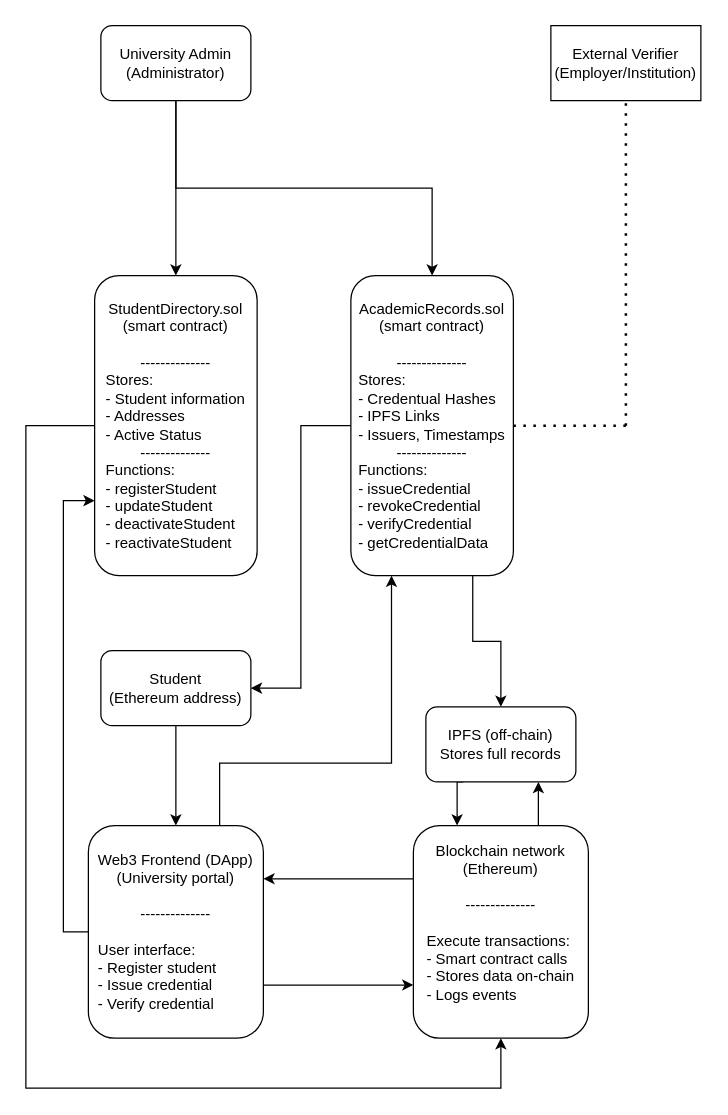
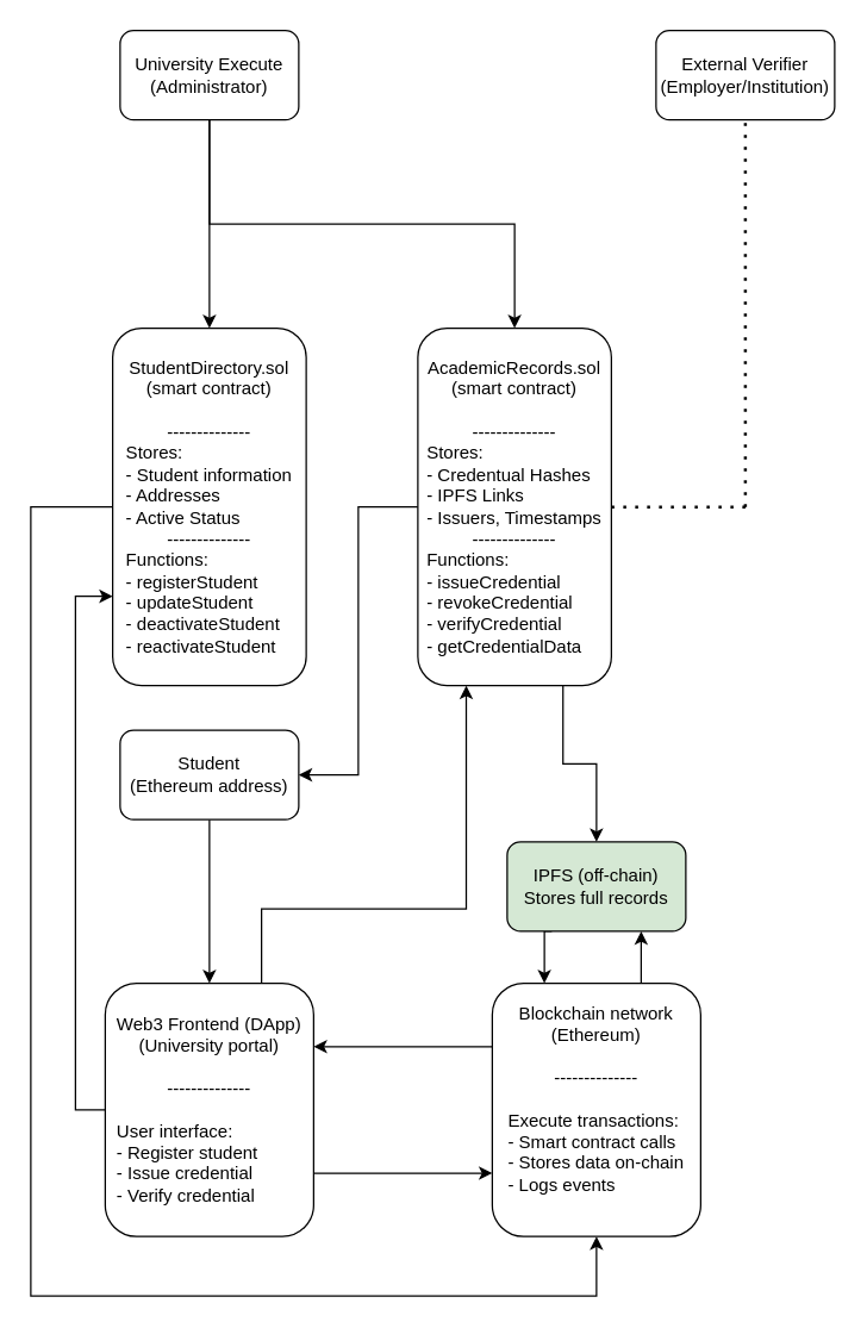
- <mxCell id="4" value="University Admin&lt;div&gt;(Administrator)&lt;/div&gt;" style="rounded=1;whiteSpace=wrap;html=1;" vertex="1" parent="1"><mxGeometry x="80" y="20" width="120" height="60" as="geometry" /></mxCell>
+ <mxCell id="4" value="University Execute&lt;div&gt;(Administrator)&lt;/div&gt;" style="rounded=1;whiteSpace=wrap;html=1;" vertex="1" parent="1"><mxGeometry x="80" y="20" width="120" height="60" as="geometry" /></mxCell>
- <mxCell id="5" value="External Verifier&lt;div&gt;(Employer/Institution)&lt;/div&gt;" style="whiteSpace=wrap;html=1;rounded=0;" vertex="1" parent="1"><mxGeometry x="440" y="20" width="120" height="60" as="geometry" /></mxCell>
+ <mxCell id="5" value="External Verifier&lt;div&gt;(Employer/Institution)&lt;/div&gt;" style="rounded=1;whiteSpace=wrap;html=1;" vertex="1" parent="1"><mxGeometry x="440" y="20" width="120" height="60" as="geometry" /></mxCell>
- <mxCell id="14" value="Student&lt;div&gt;(Ethereum address)&lt;/div&gt;" style="rounded=1;whiteSpace=wrap;html=1;" vertex="1" parent="1"><mxGeometry x="80" y="520" width="120" height="60" as="geometry" /></mxCell>
+ <mxCell id="14" value="Student&lt;div&gt;(Ethereum address)&lt;/div&gt;" style="rounded=1;whiteSpace=wrap;html=1;" vertex="1" parent="1"><mxGeometry x="80" y="490" width="120" height="60" as="geometry" /></mxCell>
- <mxCell id="12" value="IPFS (off-chain)&lt;div&gt;Stores full records&lt;/div&gt;" style="rounded=1;whiteSpace=wrap;html=1;" vertex="1" parent="1"><mxGeometry x="340" y="565" width="120" height="60" as="geometry" /></mxCell>
+ <mxCell id="12" value="IPFS (off-chain)&lt;div&gt;Stores full records&lt;/div&gt;" style="rounded=1;whiteSpace=wrap;html=1;fillColor=#d5e8d4;" vertex="1" parent="1"><mxGeometry x="340" y="565" width="120" height="60" as="geometry" /></mxCell>
